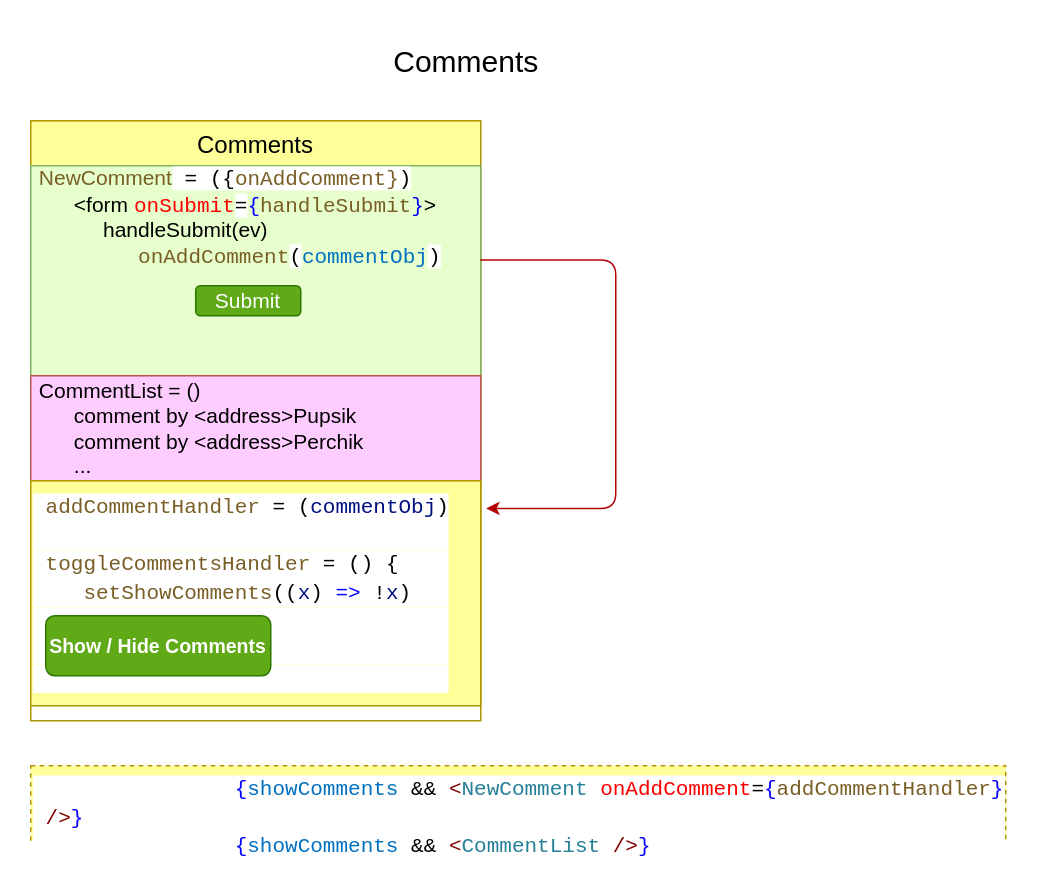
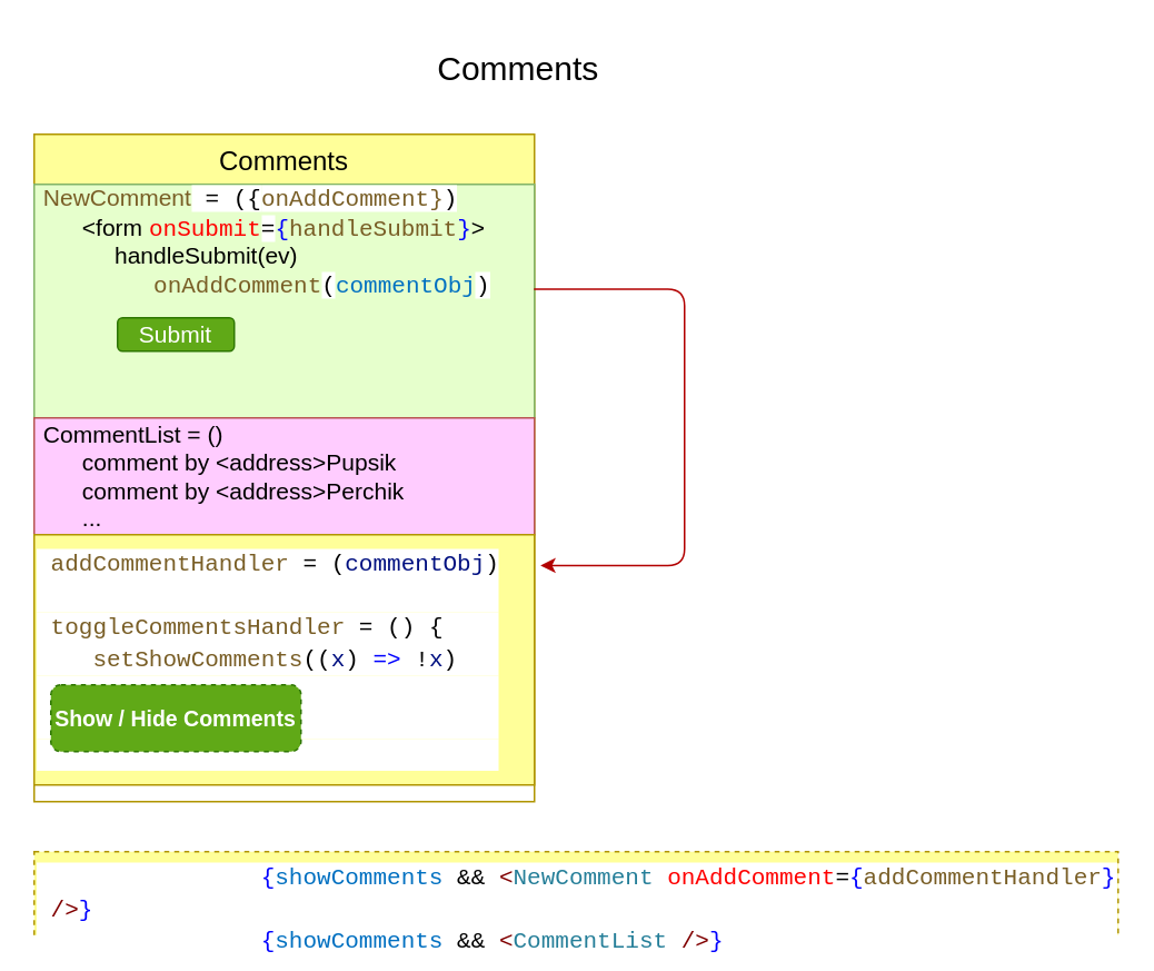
- <mxCell id="5" value="Submit" style="rounded=1;whiteSpace=wrap;html=1;fontSize=14;strokeColor=#2D7600;fillColor=#60a917;fontColor=#ffffff;" vertex="1" parent="3"><mxGeometry x="110" y="110" width="70" height="20" as="geometry" /></mxCell>
+ <mxCell id="5" value="Submit" style="rounded=1;whiteSpace=wrap;html=1;fontSize=14;strokeColor=#2D7600;fillColor=#60a917;fontColor=#ffffff;" vertex="1" parent="3"><mxGeometry x="50" y="110" width="70" height="20" as="geometry" /></mxCell>
- <mxCell id="8" value="Show / Hide Comments" style="rounded=1;whiteSpace=wrap;html=1;fontSize=13;strokeColor=#2D7600;fillColor=#60a917;fontStyle=1;fontColor=#ffffff;" vertex="1" parent="3"><mxGeometry x="10" y="330" width="150" height="40" as="geometry" /></mxCell>
+ <mxCell id="8" value="Show / Hide Comments" style="rounded=1;whiteSpace=wrap;html=1;fontSize=13;strokeColor=#2D7600;fillColor=#60a917;fontStyle=1;fontColor=#ffffff;dashed=1;" vertex="1" parent="3"><mxGeometry x="10" y="330" width="150" height="40" as="geometry" /></mxCell>
